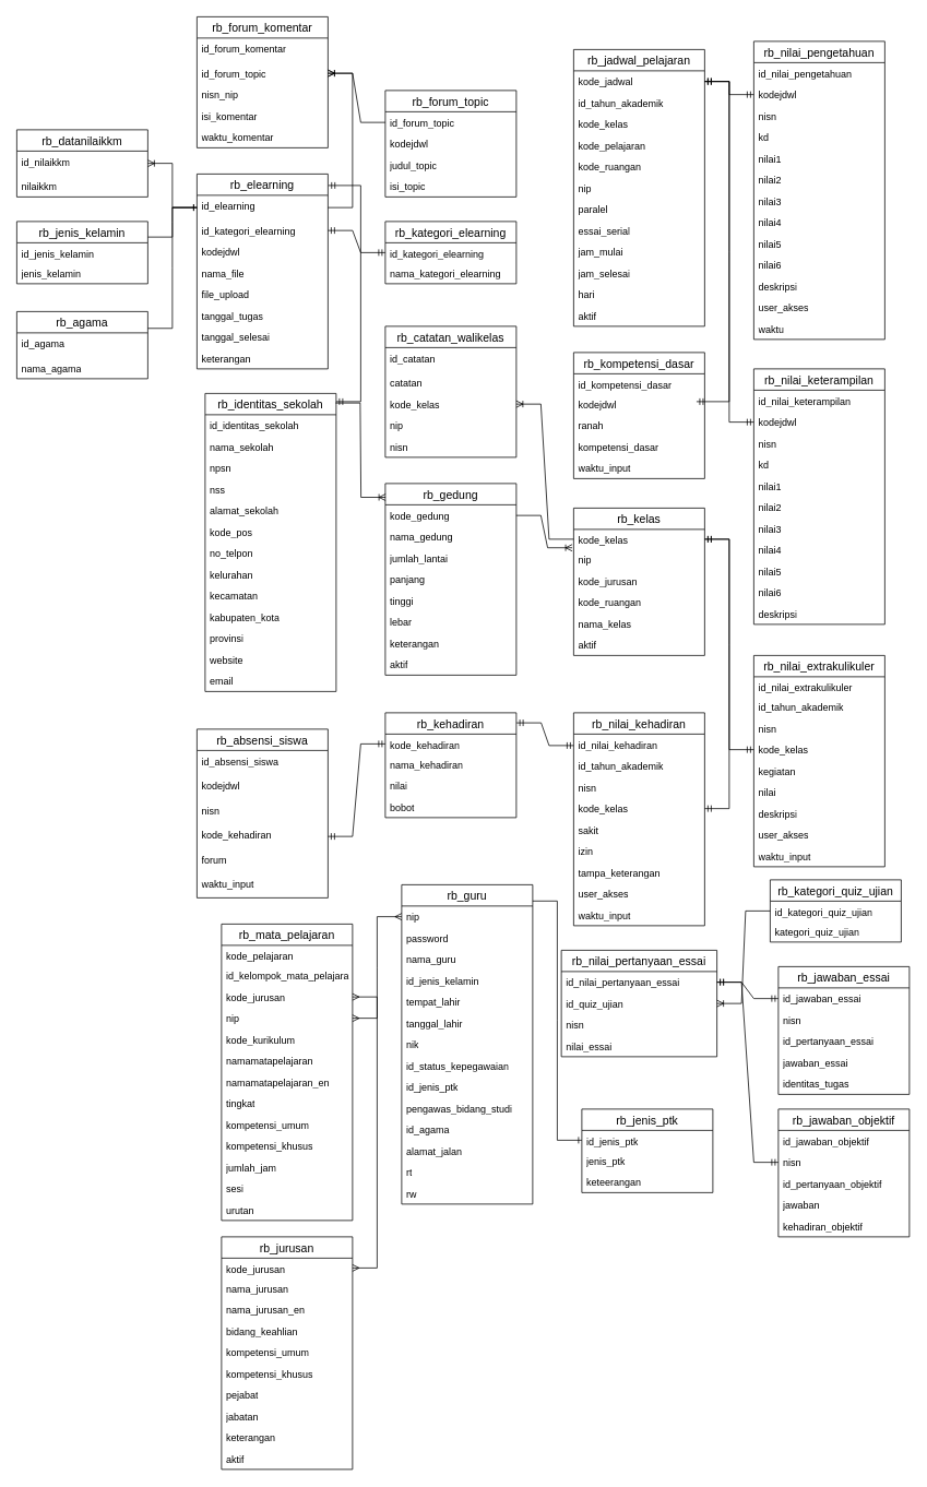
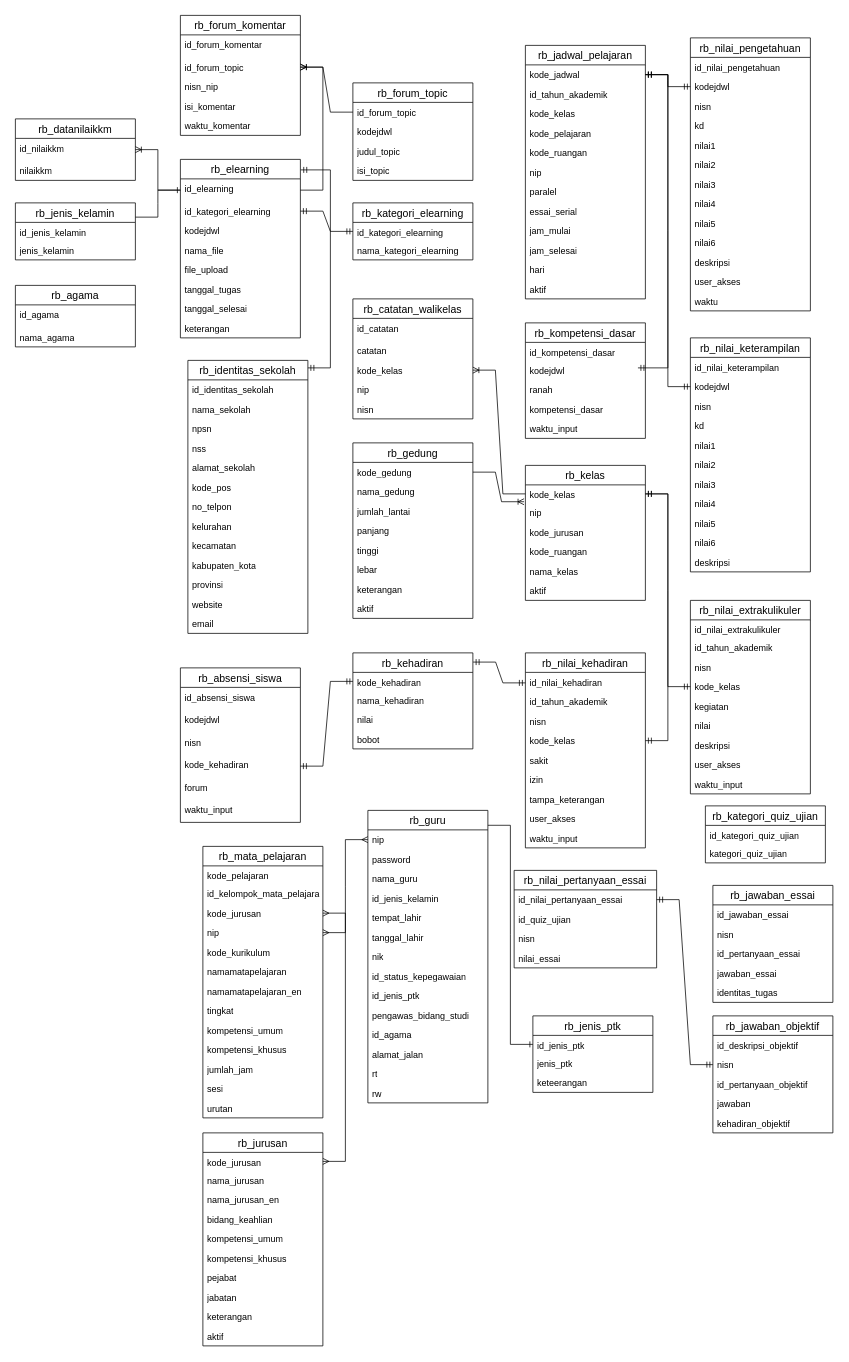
- <mxCell id="232" value="" style="edgeStyle=entityRelationEdgeStyle;fontSize=12;html=1;endArrow=ERone;endFill=1;rounded=0;exitX=1;exitY=0.25;exitDx=0;exitDy=0;entryX=0;entryY=0.5;entryDx=0;entryDy=0;" parent="1" source="9" target="22" edge="1"><mxGeometry width="100" height="100" relative="1" as="geometry"><mxPoint x="190" y="299" as="sourcePoint" /><mxPoint x="240" y="250" as="targetPoint" /></mxGeometry></mxCell>
- <mxCell id="220" value="" style="edgeStyle=entityRelationEdgeStyle;fontSize=12;html=1;endArrow=ERoneToMany;rounded=0;exitX=0.996;exitY=0.032;exitDx=0;exitDy=0;exitPerimeter=0;entryX=0.002;entryY=0.072;entryDx=0;entryDy=0;entryPerimeter=0;" parent="1" source="65" target="41" edge="1"><mxGeometry width="100" height="100" relative="1" as="geometry"><mxPoint x="680" y="660" as="sourcePoint" /><mxPoint x="780" y="560" as="targetPoint" /></mxGeometry></mxCell>
- <mxCell id="217" value="" style="edgeStyle=entityRelationEdgeStyle;fontSize=12;html=1;endArrow=ERoneToMany;rounded=0;" parent="1" source="126" target="208" edge="1"><mxGeometry width="100" height="100" relative="1" as="geometry"><mxPoint x="880" y="-770" as="sourcePoint" /><mxPoint x="820" y="-900" as="targetPoint" /></mxGeometry></mxCell>
- <mxCell id="228" value="" style="edgeStyle=entityRelationEdgeStyle;fontSize=12;html=1;endArrow=ERmandOne;startArrow=ERmandOne;rounded=0;entryX=1;entryY=0.5;entryDx=0;entryDy=0;exitX=0;exitY=0.5;exitDx=0;exitDy=0;" parent="1" source="93" target="207" edge="1"><mxGeometry width="100" height="100" relative="1" as="geometry"><mxPoint x="1050" y="1470" as="sourcePoint" /><mxPoint x="1150" y="1370" as="targetPoint" /></mxGeometry></mxCell>
- <mxCell id="99" value="id_jawaban_objektif" style="text;strokeColor=none;fillColor=none;spacingLeft=4;spacingRight=4;overflow=hidden;rotatable=0;points=[[0,0.5],[1,0.5]];portConstraint=eastwest;fontSize=12;whiteSpace=wrap;html=1;" parent="98" vertex="1"><mxGeometry y="26" width="160" height="26" as="geometry" /></mxCell>
+ <mxCell id="99" value="id_deskripsi_objektif" style="text;strokeColor=none;fillColor=none;spacingLeft=4;spacingRight=4;overflow=hidden;rotatable=0;points=[[0,0.5],[1,0.5]];portConstraint=eastwest;fontSize=12;whiteSpace=wrap;html=1;" parent="98" vertex="1"><mxGeometry y="26" width="160" height="26" as="geometry" /></mxCell>
